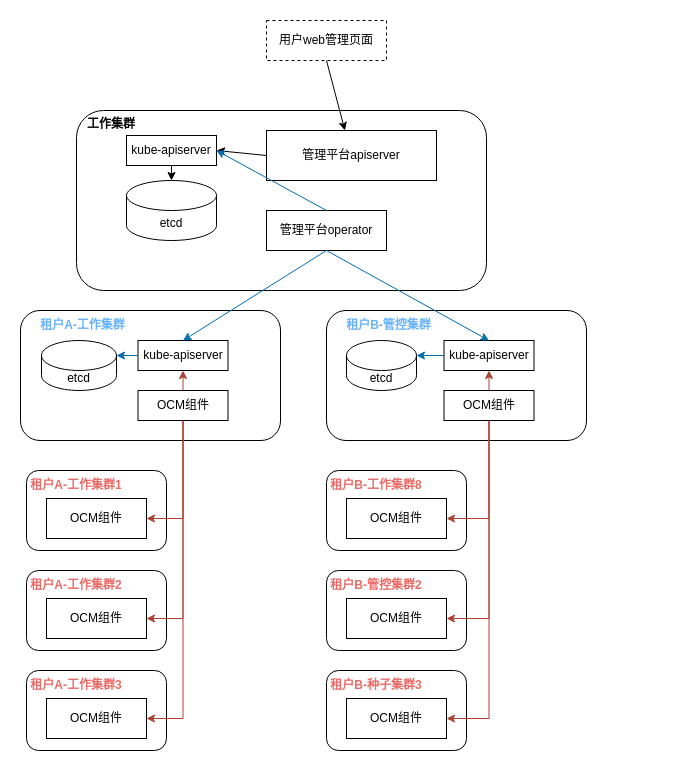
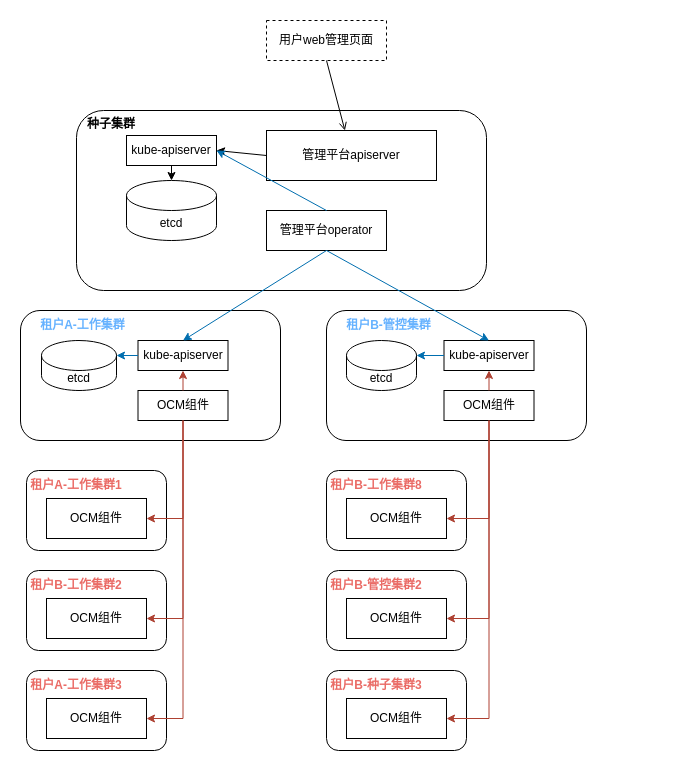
- <mxCell id="10" value="" style="endArrow=classic;html=1;rounded=0;exitX=0.5;exitY=1;exitDx=0;exitDy=0;" parent="1" source="4" target="5" edge="1"><mxGeometry width="50" height="50" relative="1" as="geometry"><mxPoint x="496" y="50" as="sourcePoint" /><mxPoint x="546" y="0" as="targetPoint" /></mxGeometry></mxCell>
+ <mxCell id="10" value="" style="endArrow=open;html=1;rounded=0;exitX=0.5;exitY=1;exitDx=0;exitDy=0;" parent="1" source="4" target="5" edge="1"><mxGeometry width="50" height="50" relative="1" as="geometry"><mxPoint x="496" y="50" as="sourcePoint" /><mxPoint x="546" y="0" as="targetPoint" /></mxGeometry></mxCell>
- <mxCell id="8" value="&lt;b&gt;工作集群&lt;/b&gt;" style="text;html=1;strokeColor=none;fillColor=none;align=center;verticalAlign=middle;whiteSpace=wrap;rounded=0;" parent="1" vertex="1"><mxGeometry x="76" y="114" width="70" height="20" as="geometry" /></mxCell>
+ <mxCell id="8" value="&lt;b&gt;种子集群&lt;/b&gt;" style="text;html=1;strokeColor=none;fillColor=none;align=center;verticalAlign=middle;whiteSpace=wrap;rounded=0;" parent="1" vertex="1"><mxGeometry x="76" y="114" width="70" height="20" as="geometry" /></mxCell>
- <mxCell id="45" value="&lt;font color=&quot;#ea6b66&quot;&gt;&lt;b&gt;租户A-工作集群2&lt;/b&gt;&lt;/font&gt;" style="text;html=1;strokeColor=none;fillColor=none;align=center;verticalAlign=middle;whiteSpace=wrap;rounded=0;" parent="1" vertex="1"><mxGeometry x="26" y="570" width="100" height="30" as="geometry" /></mxCell>
+ <mxCell id="45" value="&lt;font color=&quot;#ea6b66&quot;&gt;&lt;b&gt;租户B-工作集群2&lt;/b&gt;&lt;/font&gt;" style="text;html=1;strokeColor=none;fillColor=none;align=center;verticalAlign=middle;whiteSpace=wrap;rounded=0;" parent="1" vertex="1"><mxGeometry x="26" y="570" width="100" height="30" as="geometry" /></mxCell>
